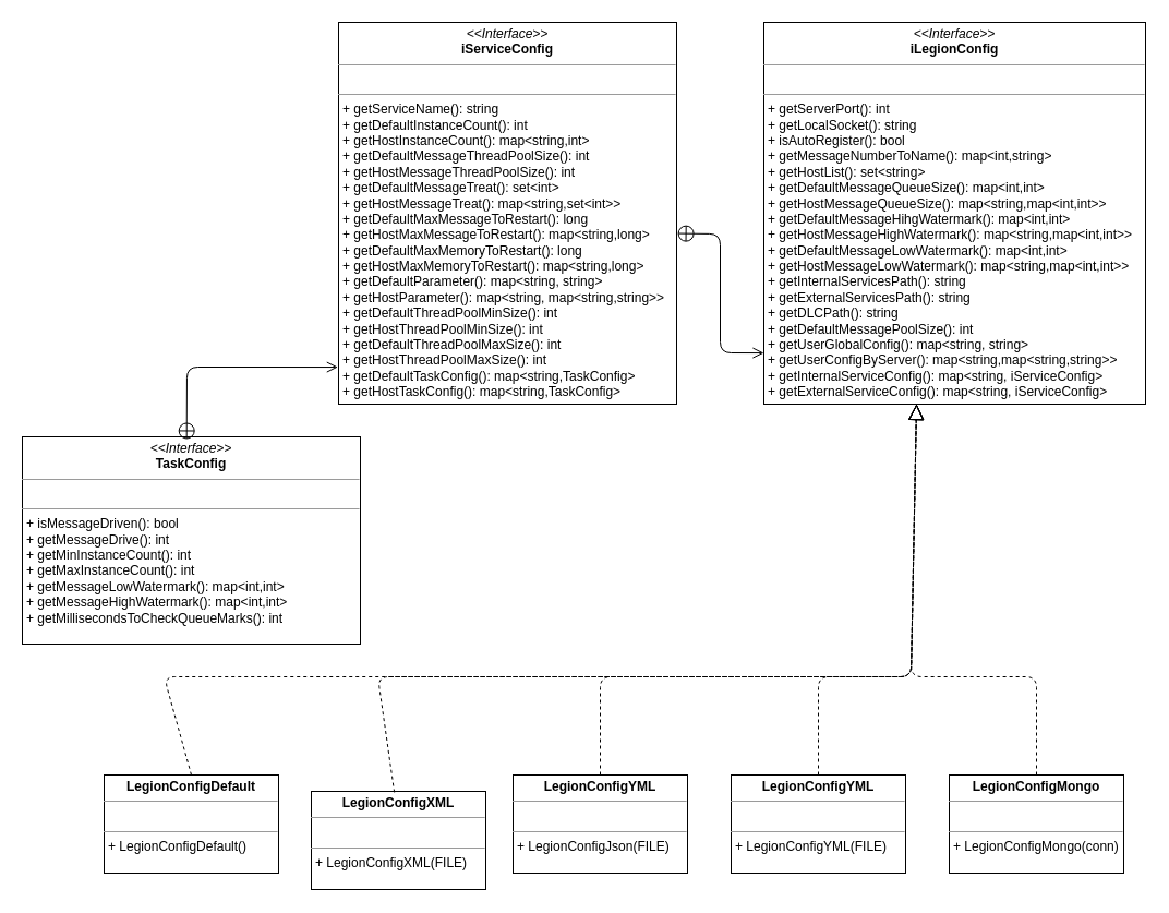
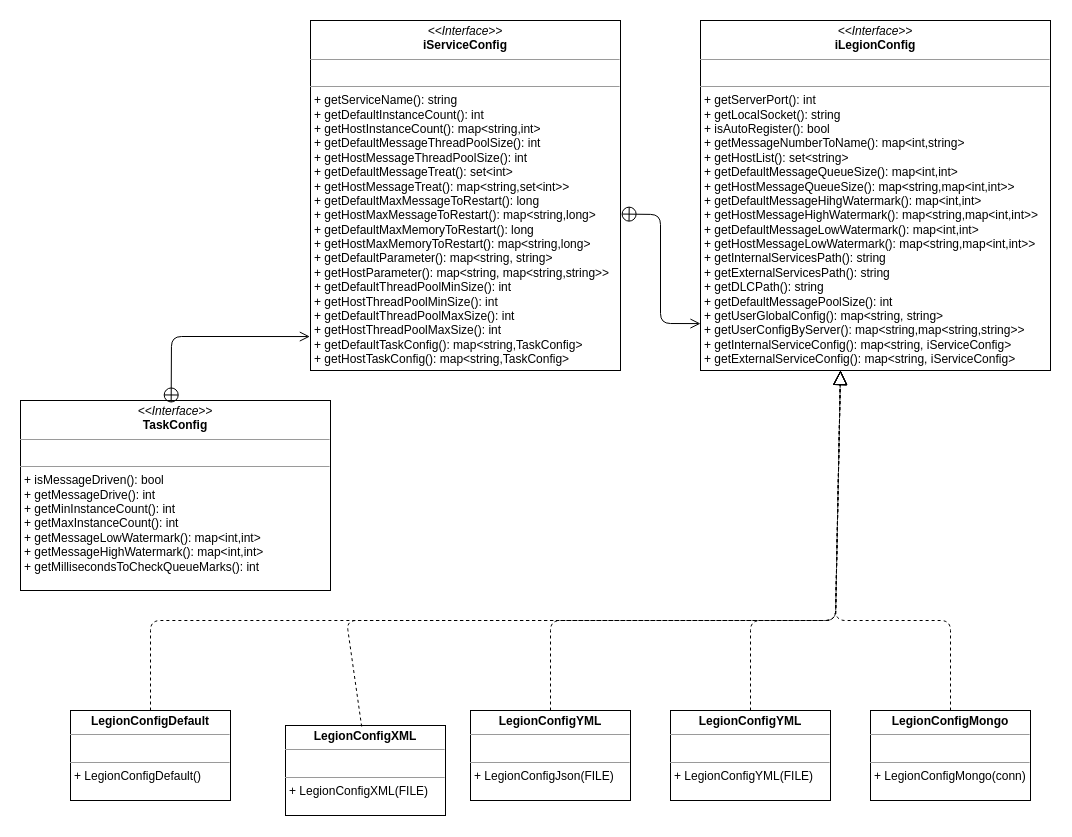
- <mxCell id="9" value="&lt;p style=&quot;margin: 0px ; margin-top: 4px ; text-align: center&quot;&gt;&lt;b&gt;LegionConfigDefault&lt;/b&gt;&lt;/p&gt;&lt;hr size=&quot;1&quot;&gt;&lt;p style=&quot;margin: 0px ; margin-left: 4px&quot;&gt;&amp;nbsp;&lt;/p&gt;&lt;hr size=&quot;1&quot;&gt;&lt;p style=&quot;margin: 0px ; margin-left: 4px&quot;&gt;+ LegionConfigDefault()&lt;/p&gt;" style="verticalAlign=top;align=left;overflow=fill;fontSize=12;fontFamily=Helvetica;html=1;" parent="1" vertex="1"><mxGeometry x="95" y="710" width="160" height="90" as="geometry" /></mxCell>
+ <mxCell id="9" value="&lt;p style=&quot;margin: 0px ; margin-top: 4px ; text-align: center&quot;&gt;&lt;b&gt;LegionConfigDefault&lt;/b&gt;&lt;/p&gt;&lt;hr size=&quot;1&quot;&gt;&lt;p style=&quot;margin: 0px ; margin-left: 4px&quot;&gt;&amp;nbsp;&lt;/p&gt;&lt;hr size=&quot;1&quot;&gt;&lt;p style=&quot;margin: 0px ; margin-left: 4px&quot;&gt;+ LegionConfigDefault()&lt;/p&gt;" style="verticalAlign=top;align=left;overflow=fill;fontSize=12;fontFamily=Helvetica;html=1;" parent="1" vertex="1"><mxGeometry x="70" y="710" width="160" height="90" as="geometry" /></mxCell>
